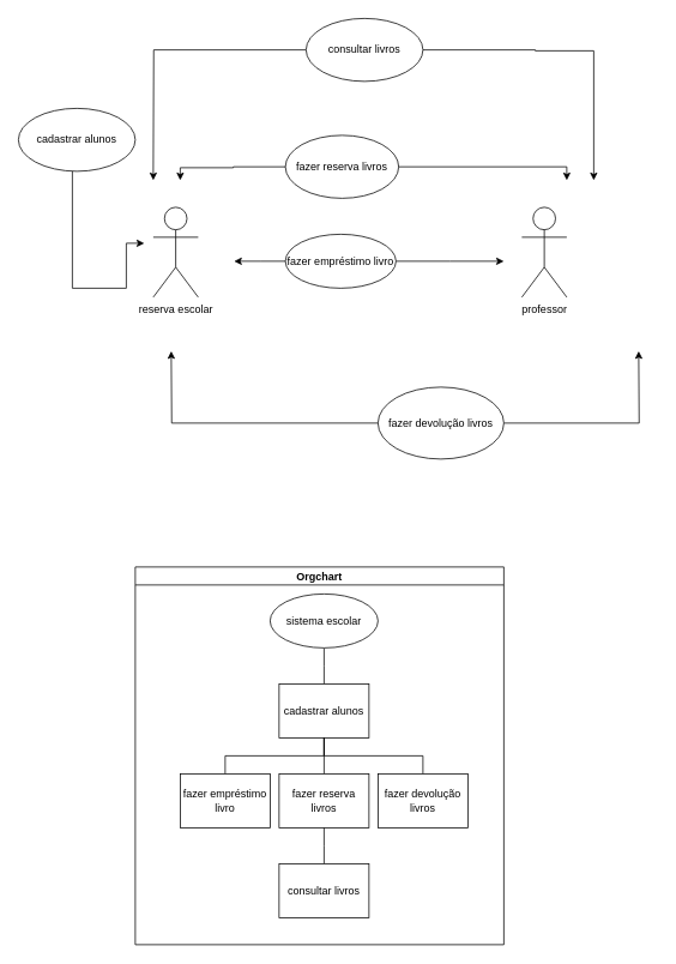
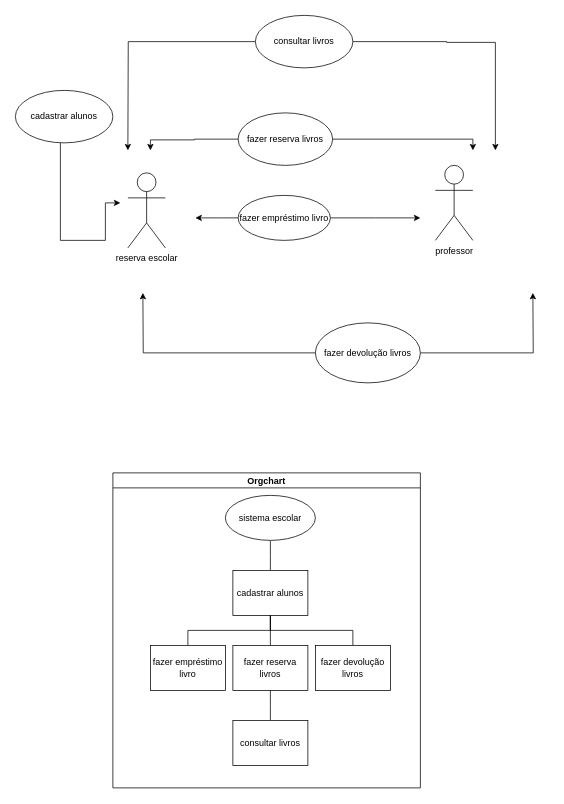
- <mxCell id="3" value="professor" style="shape=umlActor;verticalLabelPosition=bottom;verticalAlign=top;html=1;outlineConnect=0;" parent="1" vertex="1"><mxGeometry x="580" y="230" width="50" height="100" as="geometry" /></mxCell>
+ <mxCell id="3" value="professor" style="shape=umlActor;verticalLabelPosition=bottom;verticalAlign=top;html=1;outlineConnect=0;" parent="1" vertex="1"><mxGeometry x="580" y="220" width="50" height="100" as="geometry" /></mxCell>
